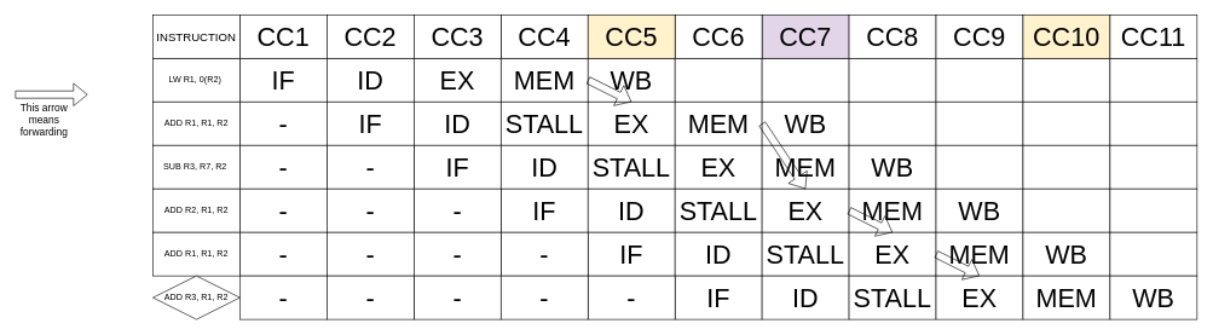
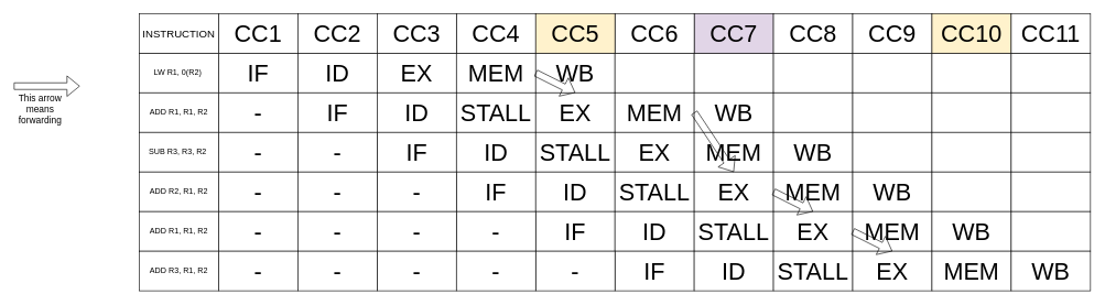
- <mxCell id="81" value="SUB R3, R7, R2&amp;nbsp;" style="rounded=0;whiteSpace=wrap;html=1;" parent="1" vertex="1"><mxGeometry x="210" y="200" width="120" height="60" as="geometry" /></mxCell>
+ <mxCell id="81" value="SUB R3, R3, R2&amp;nbsp;" style="rounded=0;whiteSpace=wrap;html=1;" parent="1" vertex="1"><mxGeometry x="210" y="200" width="120" height="60" as="geometry" /></mxCell>
- <mxCell id="84" value="ADD R3, R1, R2" style="rhombus;whiteSpace=wrap;html=1;" parent="1" vertex="1"><mxGeometry x="210" y="380" width="120" height="60" as="geometry" /></mxCell>
+ <mxCell id="84" value="ADD R3, R1, R2" style="rounded=0;whiteSpace=wrap;html=1;" parent="1" vertex="1"><mxGeometry x="210" y="380" width="120" height="60" as="geometry" /></mxCell>
